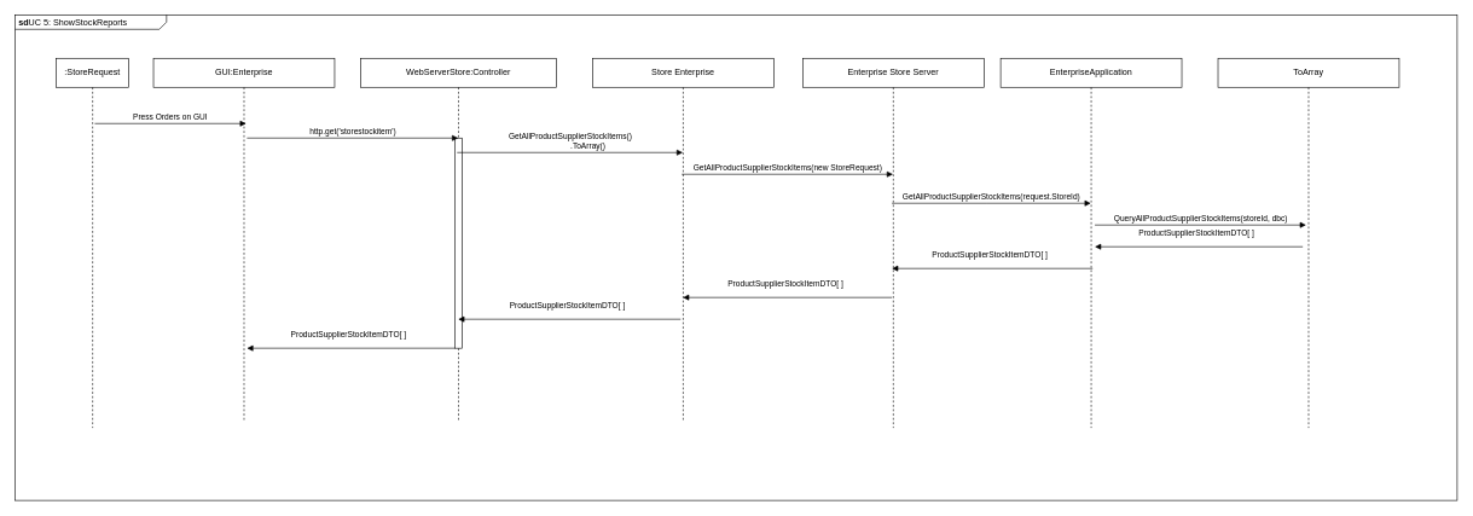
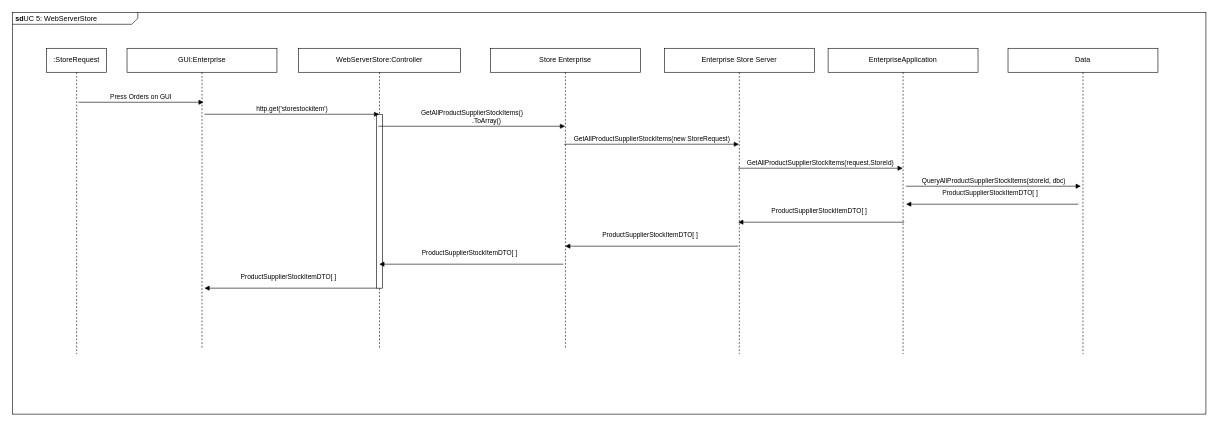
- <mxCell id="2" value="&lt;p style=&quot;margin: 0px ; margin-top: 4px ; margin-left: 5px ; text-align: left&quot;&gt;&lt;b&gt;sd&lt;/b&gt;UC 5: ShowStockReports&lt;br&gt;&lt;/p&gt;&lt;p style=&quot;margin: 0px ; margin-top: 4px ; margin-left: 5px ; text-align: left&quot;&gt;&lt;br&gt;&lt;/p&gt;" style="html=1;shape=mxgraph.sysml.package;overflow=fill;labelX=209;align=left;spacingLeft=5;verticalAlign=top;spacingTop=-13;" parent="1" vertex="1"><mxGeometry x="20" y="20" width="1990" height="670" as="geometry" /></mxCell>
+ <mxCell id="2" value="&lt;p style=&quot;margin: 0px ; margin-top: 4px ; margin-left: 5px ; text-align: left&quot;&gt;&lt;b&gt;sd&lt;/b&gt;UC 5: WebServerStore&lt;br&gt;&lt;/p&gt;&lt;p style=&quot;margin: 0px ; margin-top: 4px ; margin-left: 5px ; text-align: left&quot;&gt;&lt;br&gt;&lt;/p&gt;" style="html=1;shape=mxgraph.sysml.package;overflow=fill;labelX=209;align=left;spacingLeft=5;verticalAlign=top;spacingTop=-13;" parent="1" vertex="1"><mxGeometry x="20" y="20" width="1990" height="670" as="geometry" /></mxCell>
- <mxCell id="18" value="ToArray" style="shape=umlLifeline;perimeter=lifelinePerimeter;whiteSpace=wrap;html=1;container=1;collapsible=0;recursiveResize=0;outlineConnect=0;" parent="1" vertex="1"><mxGeometry x="1680" y="80" width="250" height="510" as="geometry" /></mxCell>
+ <mxCell id="18" value="Data" style="shape=umlLifeline;perimeter=lifelinePerimeter;whiteSpace=wrap;html=1;container=1;collapsible=0;recursiveResize=0;outlineConnect=0;" parent="1" vertex="1"><mxGeometry x="1680" y="80" width="250" height="510" as="geometry" /></mxCell>
